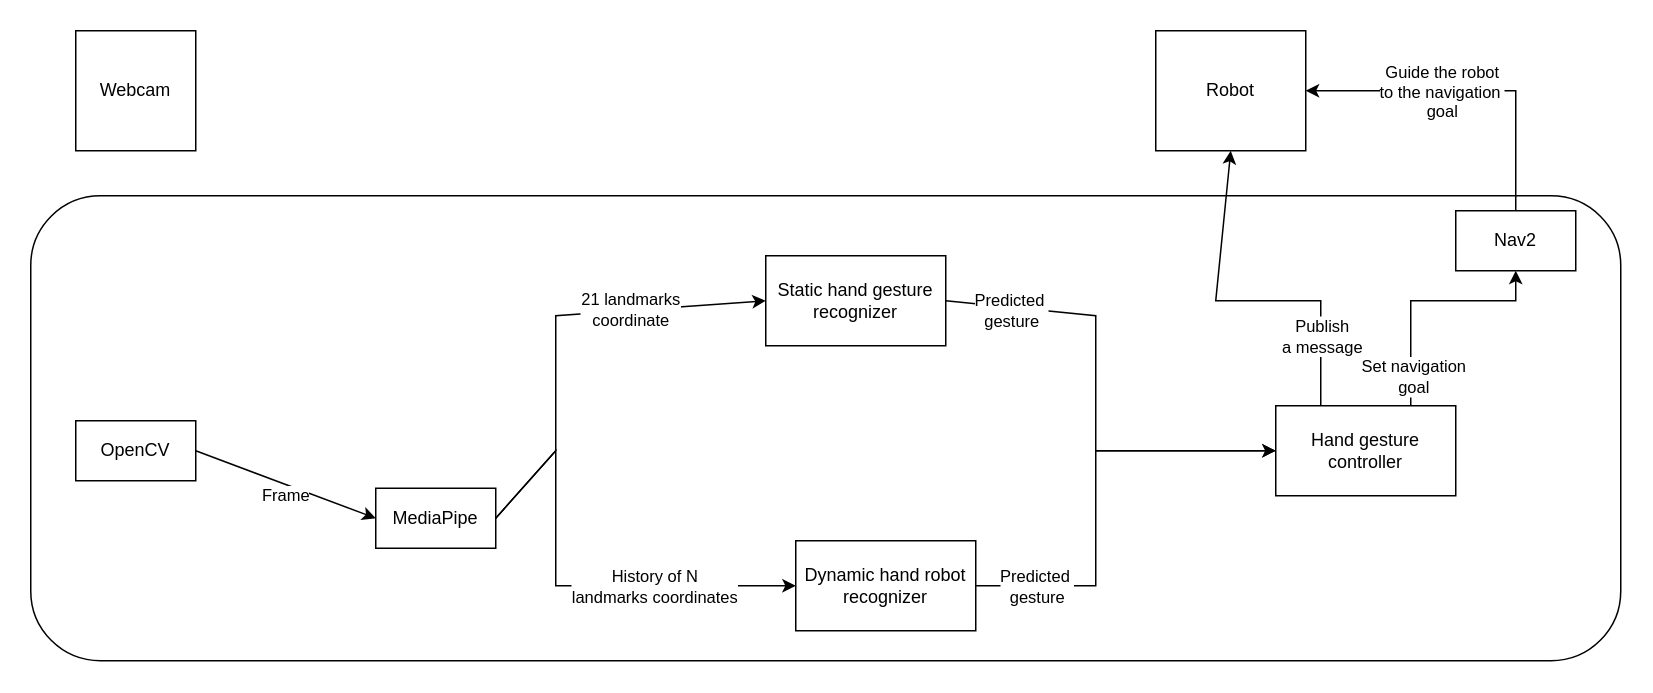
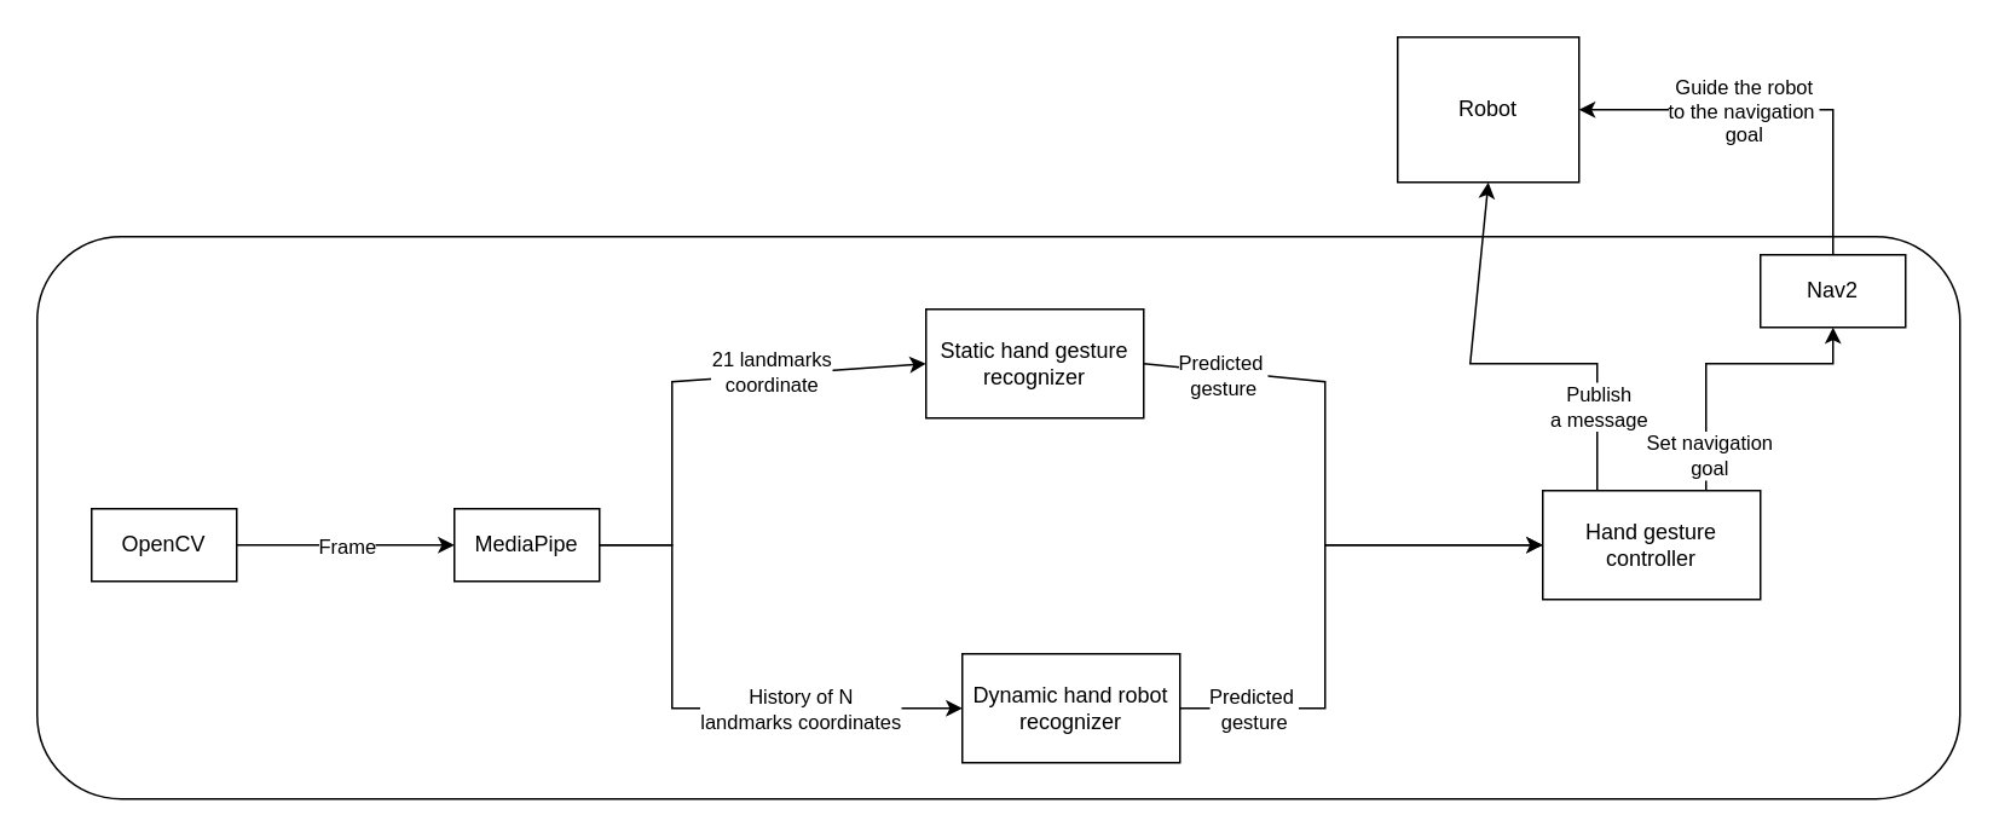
- <mxCell id="3" value="Webcam" style="whiteSpace=wrap;html=1;aspect=fixed;" parent="1" vertex="1"><mxGeometry x="50" y="20" width="80" height="80" as="geometry" /></mxCell>
- <mxCell id="5" value="MediaPipe" style="rounded=0;whiteSpace=wrap;html=1;" parent="1" vertex="1"><mxGeometry x="250" y="325" width="80" height="40" as="geometry" /></mxCell>
+ <mxCell id="5" value="MediaPipe" style="rounded=0;whiteSpace=wrap;html=1;" parent="1" vertex="1"><mxGeometry x="250" y="280" width="80" height="40" as="geometry" /></mxCell>
